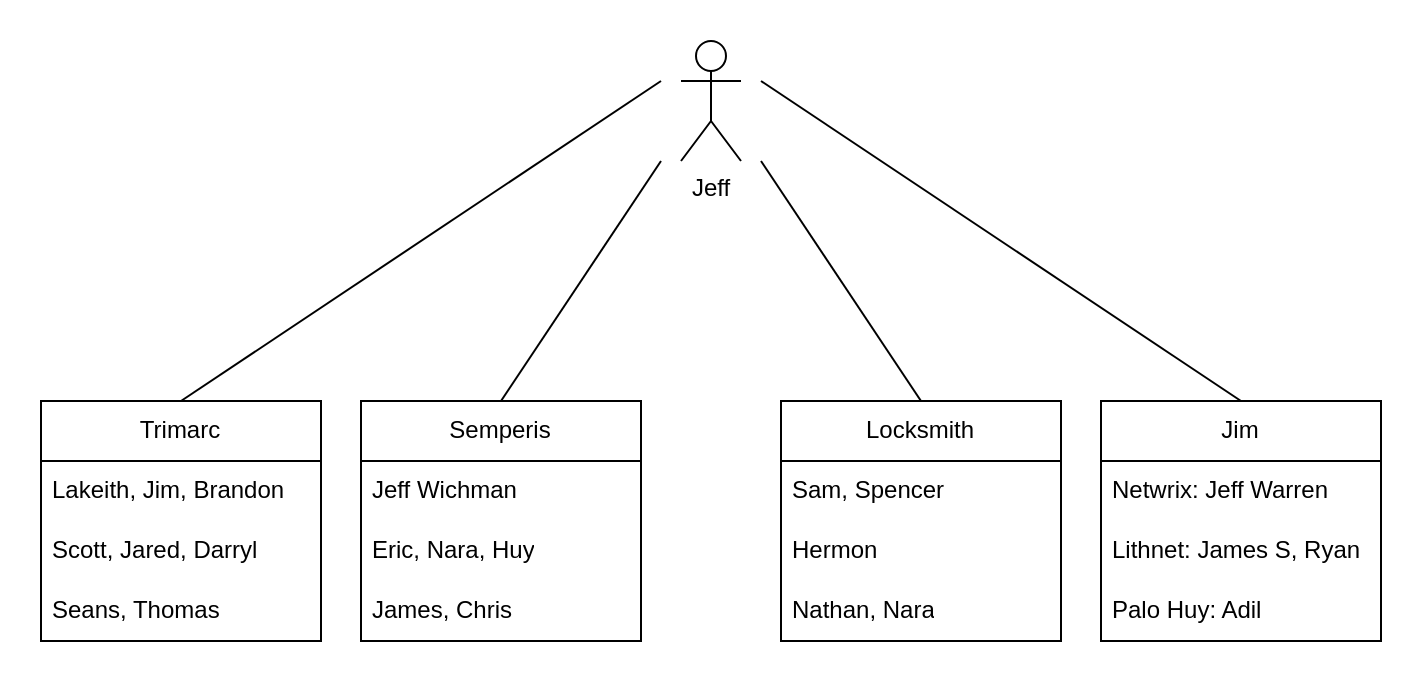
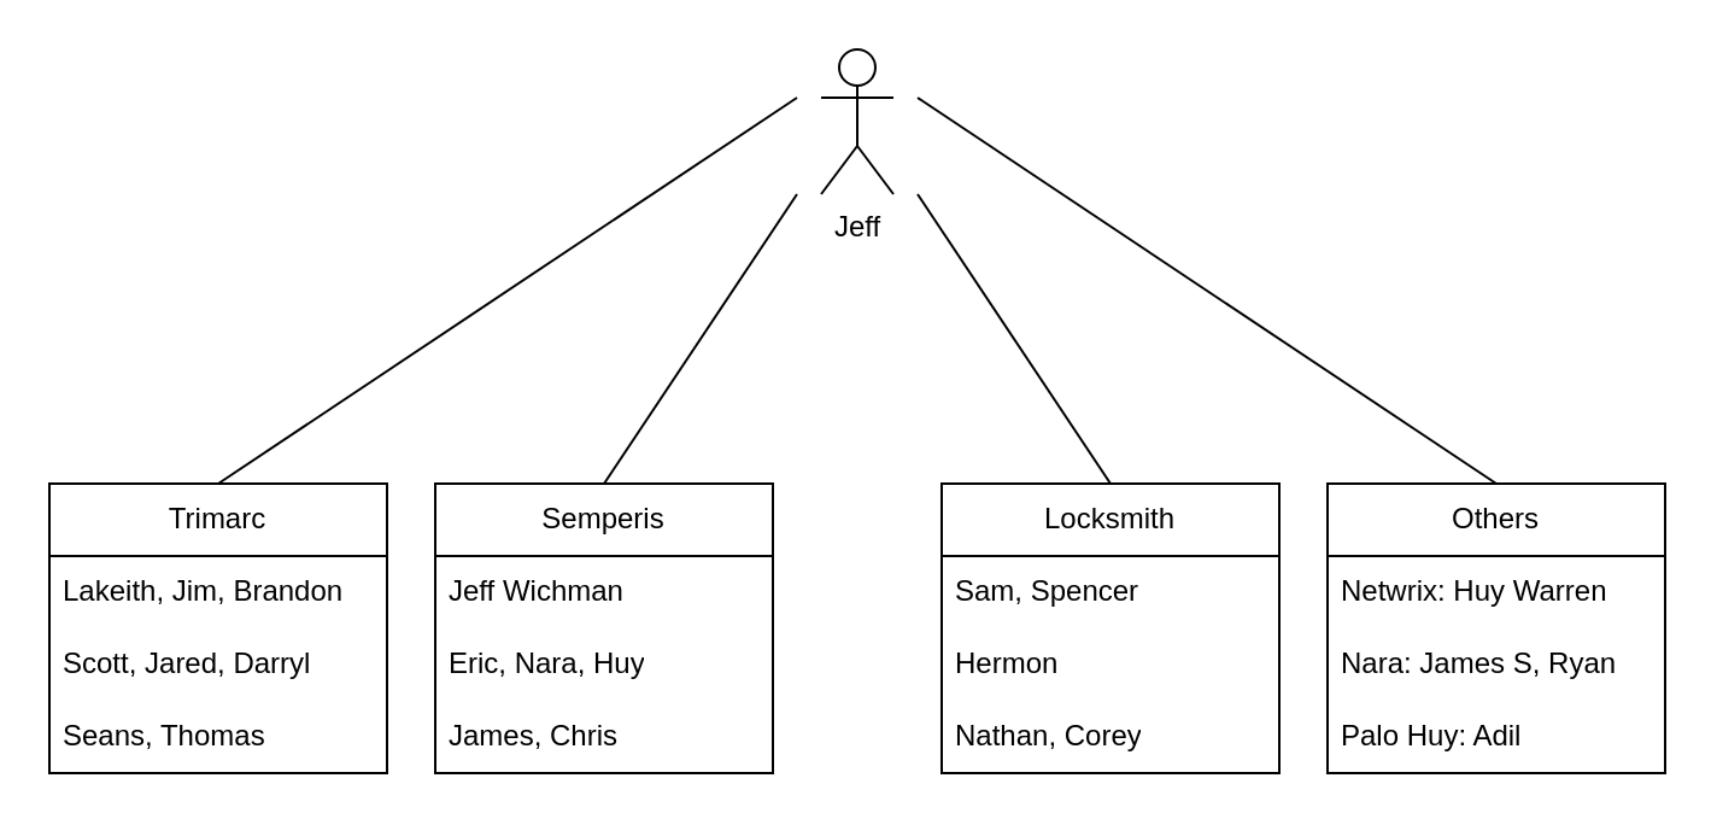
- <mxCell id="19" value="Jim" style="swimlane;fontStyle=0;childLayout=stackLayout;horizontal=1;startSize=30;horizontalStack=0;resizeParent=1;resizeParentMax=0;resizeLast=0;collapsible=1;marginBottom=0;whiteSpace=wrap;html=1;" vertex="1" parent="1"><mxGeometry x="550" y="200" width="140" height="120" as="geometry" /></mxCell>
+ <mxCell id="19" value="Others" style="swimlane;fontStyle=0;childLayout=stackLayout;horizontal=1;startSize=30;horizontalStack=0;resizeParent=1;resizeParentMax=0;resizeLast=0;collapsible=1;marginBottom=0;whiteSpace=wrap;html=1;" vertex="1" parent="1"><mxGeometry x="550" y="200" width="140" height="120" as="geometry" /></mxCell>
- <mxCell id="20" value="Netwrix: Jeff Warren" style="text;strokeColor=none;fillColor=none;align=left;verticalAlign=middle;spacingLeft=4;spacingRight=4;overflow=hidden;points=[[0,0.5],[1,0.5]];portConstraint=eastwest;rotatable=0;whiteSpace=wrap;html=1;" vertex="1" parent="19"><mxGeometry y="30" width="140" height="30" as="geometry" /></mxCell>
+ <mxCell id="20" value="Netwrix: Huy Warren" style="text;strokeColor=none;fillColor=none;align=left;verticalAlign=middle;spacingLeft=4;spacingRight=4;overflow=hidden;points=[[0,0.5],[1,0.5]];portConstraint=eastwest;rotatable=0;whiteSpace=wrap;html=1;" vertex="1" parent="19"><mxGeometry y="30" width="140" height="30" as="geometry" /></mxCell>
- <mxCell id="21" value="Lithnet: James S, Ryan" style="text;strokeColor=none;fillColor=none;align=left;verticalAlign=middle;spacingLeft=4;spacingRight=4;overflow=hidden;points=[[0,0.5],[1,0.5]];portConstraint=eastwest;rotatable=0;whiteSpace=wrap;html=1;" vertex="1" parent="19"><mxGeometry y="60" width="140" height="30" as="geometry" /></mxCell>
+ <mxCell id="21" value="Nara: James S, Ryan" style="text;strokeColor=none;fillColor=none;align=left;verticalAlign=middle;spacingLeft=4;spacingRight=4;overflow=hidden;points=[[0,0.5],[1,0.5]];portConstraint=eastwest;rotatable=0;whiteSpace=wrap;html=1;" vertex="1" parent="19"><mxGeometry y="60" width="140" height="30" as="geometry" /></mxCell>
- <mxCell id="18" value="Nathan, Nara" style="text;strokeColor=none;fillColor=none;align=left;verticalAlign=middle;spacingLeft=4;spacingRight=4;overflow=hidden;points=[[0,0.5],[1,0.5]];portConstraint=eastwest;rotatable=0;whiteSpace=wrap;html=1;" vertex="1" parent="15"><mxGeometry y="90" width="140" height="30" as="geometry" /></mxCell>
+ <mxCell id="18" value="Nathan, Corey" style="text;strokeColor=none;fillColor=none;align=left;verticalAlign=middle;spacingLeft=4;spacingRight=4;overflow=hidden;points=[[0,0.5],[1,0.5]];portConstraint=eastwest;rotatable=0;whiteSpace=wrap;html=1;" vertex="1" parent="15"><mxGeometry y="90" width="140" height="30" as="geometry" /></mxCell>
